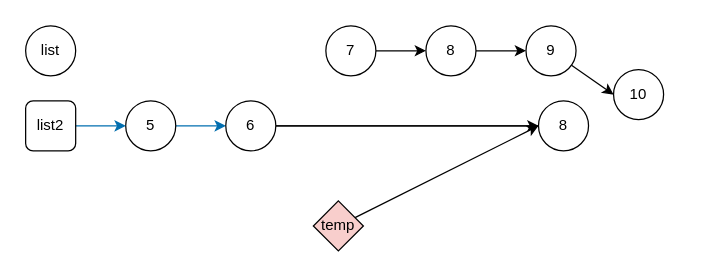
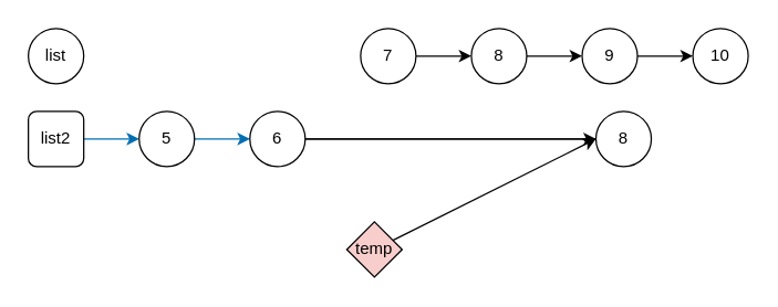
- <mxCell id="8" value="10" style="ellipse;whiteSpace=wrap;html=1;aspect=fixed;" parent="1" vertex="1"><mxGeometry x="490" y="55" width="40" height="40" as="geometry" /></mxCell>
+ <mxCell id="8" value="10" style="ellipse;whiteSpace=wrap;html=1;aspect=fixed;" parent="1" vertex="1"><mxGeometry x="500" y="20" width="40" height="40" as="geometry" /></mxCell>
